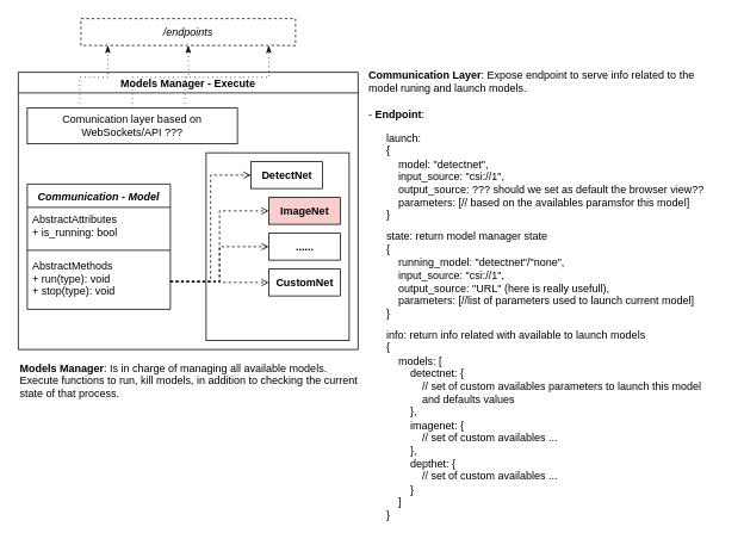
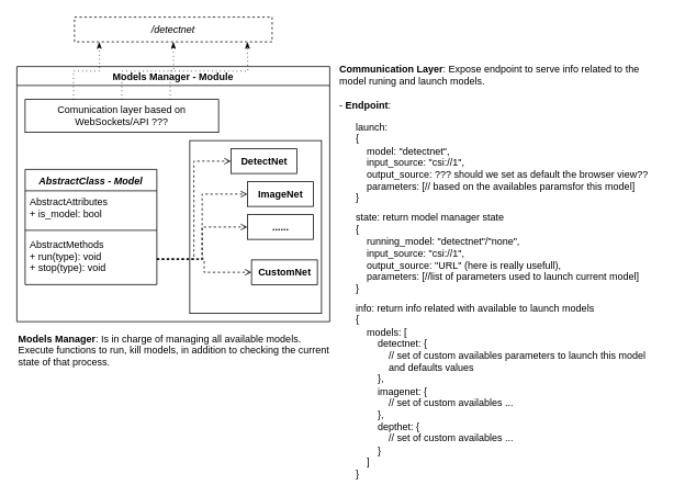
- <mxCell id="25" value="&lt;i&gt;/endpoints&lt;/i&gt;" style="rounded=0;whiteSpace=wrap;html=1;fillColor=none;dashed=1;" vertex="1" parent="1"><mxGeometry x="90" y="20" width="240" height="30" as="geometry" /></mxCell>
+ <mxCell id="25" value="&lt;i&gt;/detectnet&lt;/i&gt;" style="rounded=0;whiteSpace=wrap;html=1;fillColor=none;dashed=1;" vertex="1" parent="1"><mxGeometry x="90" y="20" width="240" height="30" as="geometry" /></mxCell>
- <mxCell id="2" value="Models Manager - Execute" style="swimlane;startSize=23;" vertex="1" parent="1"><mxGeometry x="20" y="80" width="380" height="310" as="geometry" /></mxCell>
+ <mxCell id="2" value="Models Manager - Module" style="swimlane;startSize=23;" vertex="1" parent="1"><mxGeometry x="20" y="80" width="380" height="310" as="geometry" /></mxCell>
- <mxCell id="3" value="Communication - Model" style="swimlane;fontStyle=3;align=center;verticalAlign=top;childLayout=stackLayout;horizontal=1;startSize=26;horizontalStack=0;resizeParent=1;resizeParentMax=0;resizeLast=0;collapsible=1;marginBottom=0;" vertex="1" parent="2"><mxGeometry x="10" y="125" width="160" height="140" as="geometry"><mxRectangle x="250" y="290" width="170" height="30" as="alternateBounds" /></mxGeometry></mxCell>
+ <mxCell id="3" value="AbstractClass - Model" style="swimlane;fontStyle=3;align=center;verticalAlign=top;childLayout=stackLayout;horizontal=1;startSize=26;horizontalStack=0;resizeParent=1;resizeParentMax=0;resizeLast=0;collapsible=1;marginBottom=0;" vertex="1" parent="2"><mxGeometry x="10" y="125" width="160" height="140" as="geometry"><mxRectangle x="250" y="290" width="170" height="30" as="alternateBounds" /></mxGeometry></mxCell>
- <mxCell id="8" value="ImageNet" style="html=1;fontStyle=1;fillColor=#f8cecc;" vertex="1" parent="2"><mxGeometry x="280" y="140" width="80" height="30" as="geometry" /></mxCell>
+ <mxCell id="8" value="ImageNet" style="html=1;fontStyle=1" vertex="1" parent="2"><mxGeometry x="280" y="140" width="80" height="30" as="geometry" /></mxCell>
- <mxCell id="4" value="AbstractAttributes&#10;+ is_running: bool" style="text;strokeColor=none;fillColor=none;align=left;verticalAlign=top;spacingLeft=4;spacingRight=4;overflow=hidden;rotatable=0;points=[[0,0.5],[1,0.5]];portConstraint=eastwest;fontStyle=0" vertex="1" parent="3"><mxGeometry y="26" width="160" height="44" as="geometry" /></mxCell>
+ <mxCell id="4" value="AbstractAttributes&#10;+ is_model: bool" style="text;strokeColor=none;fillColor=none;align=left;verticalAlign=top;spacingLeft=4;spacingRight=4;overflow=hidden;rotatable=0;points=[[0,0.5],[1,0.5]];portConstraint=eastwest;fontStyle=0" vertex="1" parent="3"><mxGeometry y="26" width="160" height="44" as="geometry" /></mxCell>
- <mxCell id="9" value="CustomNet" style="html=1;fontStyle=1" vertex="1" parent="2"><mxGeometry x="280" y="220" width="80" height="30" as="geometry" /></mxCell>
+ <mxCell id="9" value="CustomNet" style="html=1;fontStyle=1" vertex="1" parent="2"><mxGeometry x="285" y="235" width="80" height="30" as="geometry" /></mxCell>
